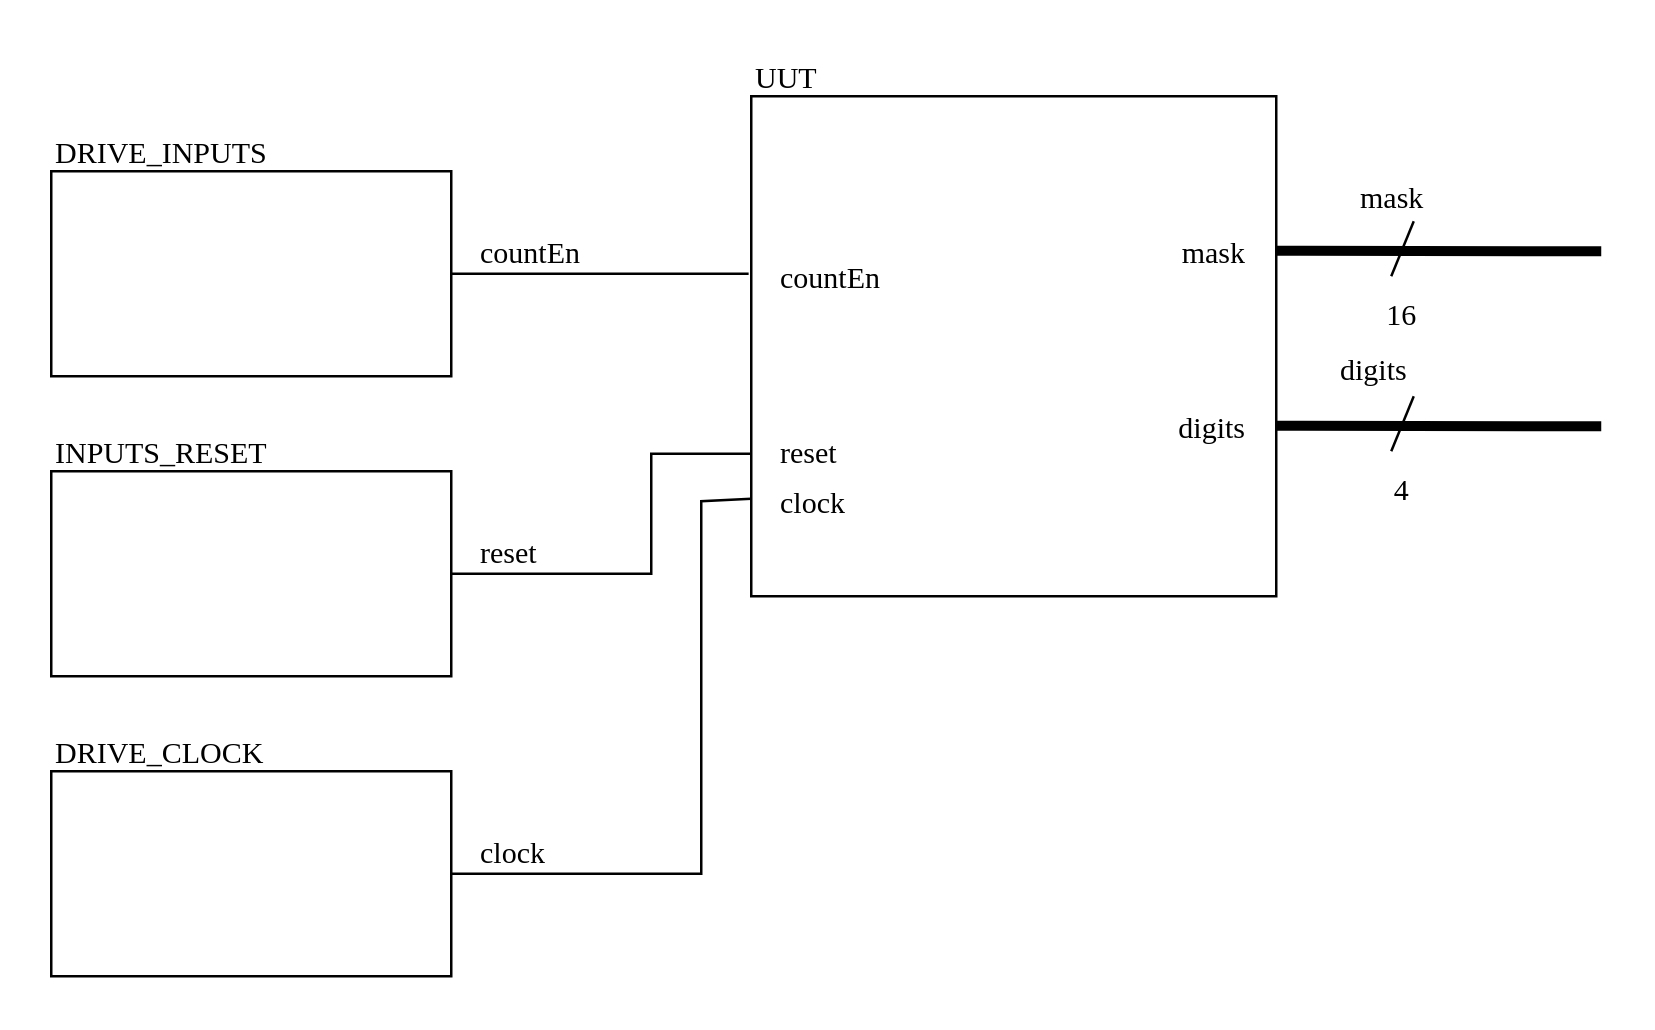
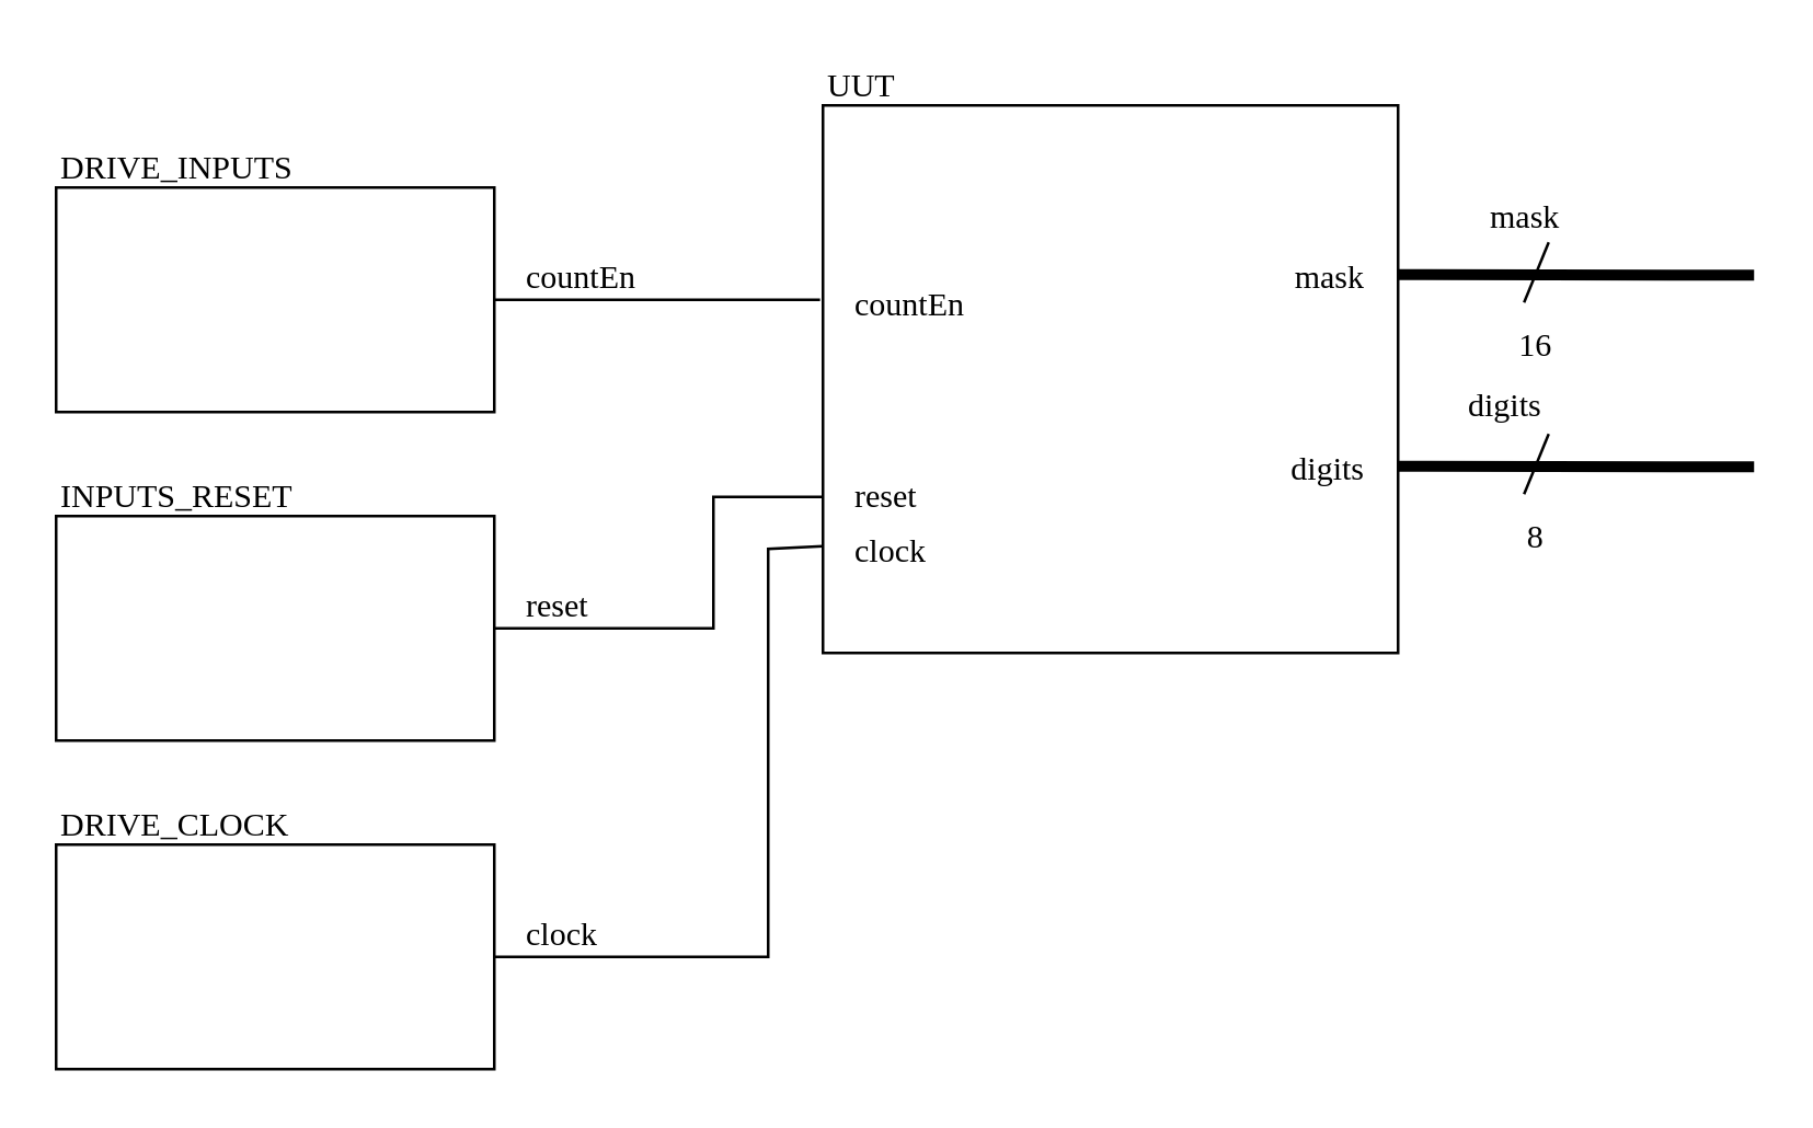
- <mxCell id="24" value="4" style="text;html=1;align=center;verticalAlign=bottom;whiteSpace=wrap;rounded=0;fontFamily=Lucida Console;fontStyle=0" parent="1" vertex="1"><mxGeometry x="530" y="185" width="61" height="20" as="geometry" /></mxCell>
+ <mxCell id="24" value="8" style="text;html=1;align=center;verticalAlign=bottom;whiteSpace=wrap;rounded=0;fontFamily=Lucida Console;fontStyle=0" parent="1" vertex="1"><mxGeometry x="530" y="185" width="61" height="20" as="geometry" /></mxCell>
